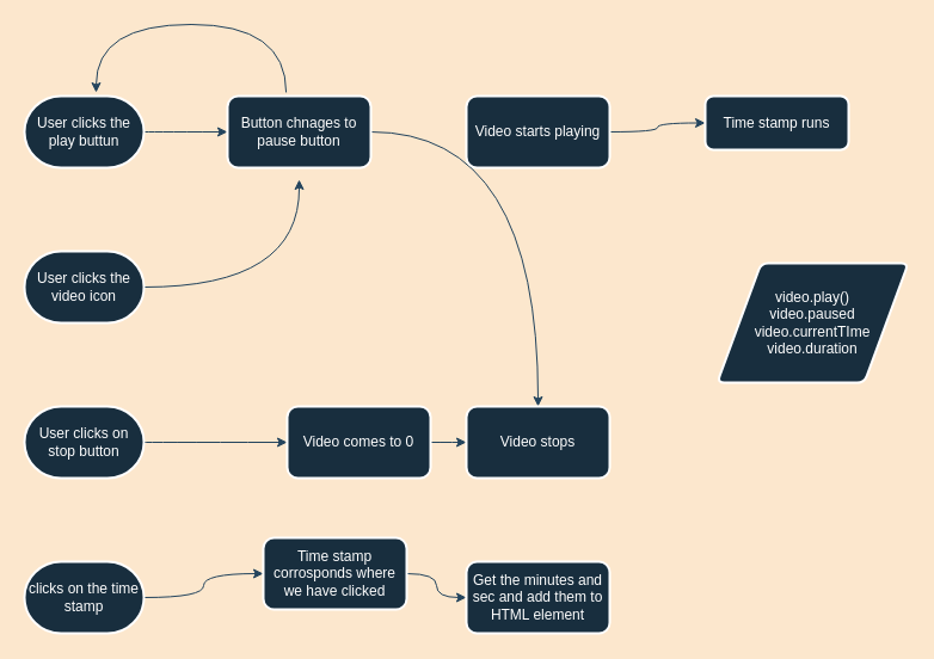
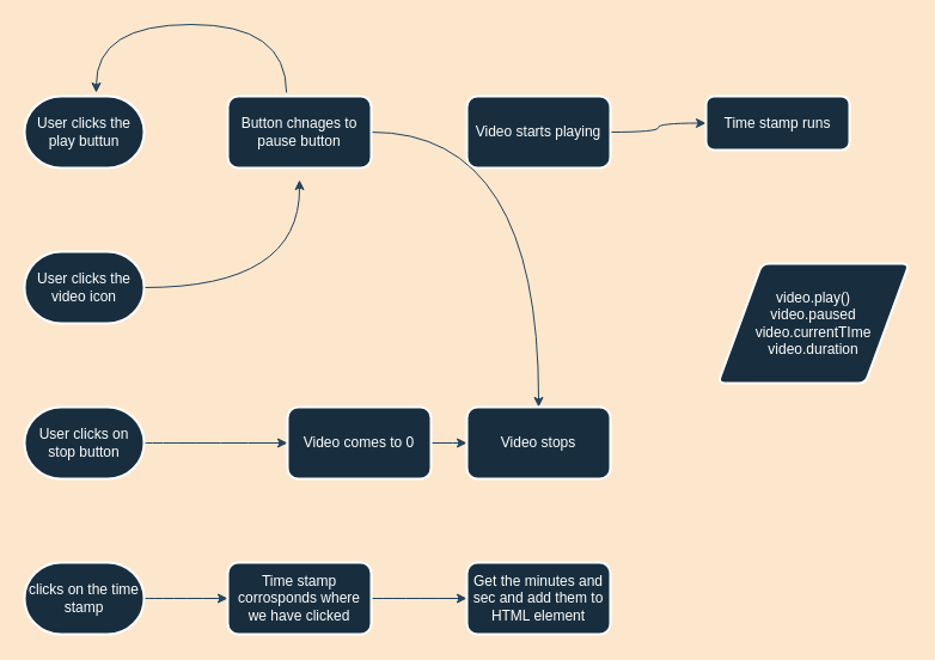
- <mxCell id="2" value="" style="edgeStyle=orthogonalEdgeStyle;orthogonalLoop=1;jettySize=auto;html=1;curved=1;strokeColor=#23445D;labelBackgroundColor=#FCE7CD;" edge="1" parent="1" source="3" target="5"><mxGeometry relative="1" as="geometry"><Array as="points" /></mxGeometry></mxCell>
- <mxCell id="17" value="Time stamp corrosponds where we have clicked" style="whiteSpace=wrap;html=1;strokeWidth=2;rounded=1;fillColor=#182E3E;strokeColor=#FFFFFF;fontColor=#FFFFFF;" vertex="1" parent="1"><mxGeometry x="220" y="450" width="120" height="60" as="geometry" /></mxCell>
+ <mxCell id="17" value="Time stamp corrosponds where we have clicked" style="whiteSpace=wrap;html=1;strokeWidth=2;rounded=1;fillColor=#182E3E;strokeColor=#FFFFFF;fontColor=#FFFFFF;" vertex="1" parent="1"><mxGeometry x="190" y="470" width="120" height="60" as="geometry" /></mxCell>
